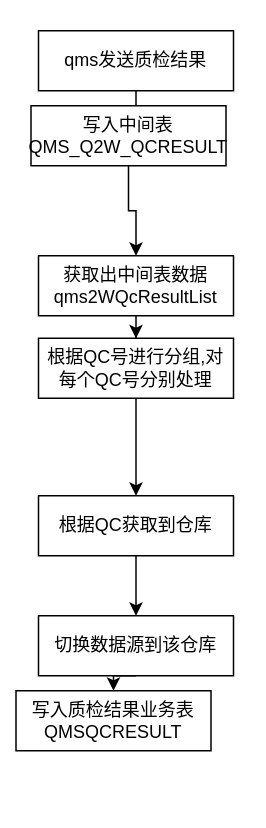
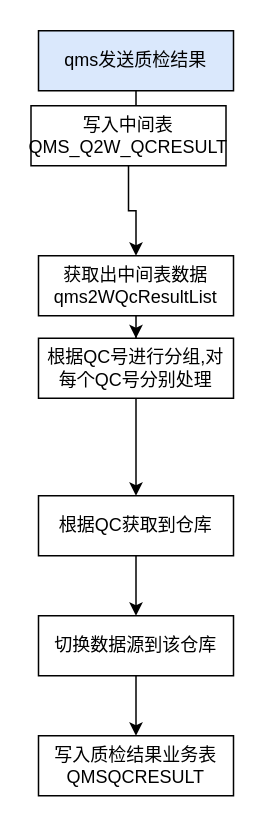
- <mxCell id="3" value="qms发送质检结果" style="rounded=0;whiteSpace=wrap;html=1;" vertex="1" parent="1"><mxGeometry x="25" y="20" width="130" height="40" as="geometry" /></mxCell>
+ <mxCell id="3" value="qms发送质检结果" style="rounded=0;whiteSpace=wrap;html=1;fillColor=#dae8fc;" vertex="1" parent="1"><mxGeometry x="25" y="20" width="130" height="40" as="geometry" /></mxCell>
- <mxCell id="14" value="写入质检结果业务表QMSQCRESULT" style="rounded=0;whiteSpace=wrap;html=1;" vertex="1" parent="1"><mxGeometry x="10" y="460" width="130" height="40" as="geometry" /></mxCell>
+ <mxCell id="14" value="写入质检结果业务表QMSQCRESULT" style="rounded=0;whiteSpace=wrap;html=1;" vertex="1" parent="1"><mxGeometry x="25" y="490" width="130" height="40" as="geometry" /></mxCell>
